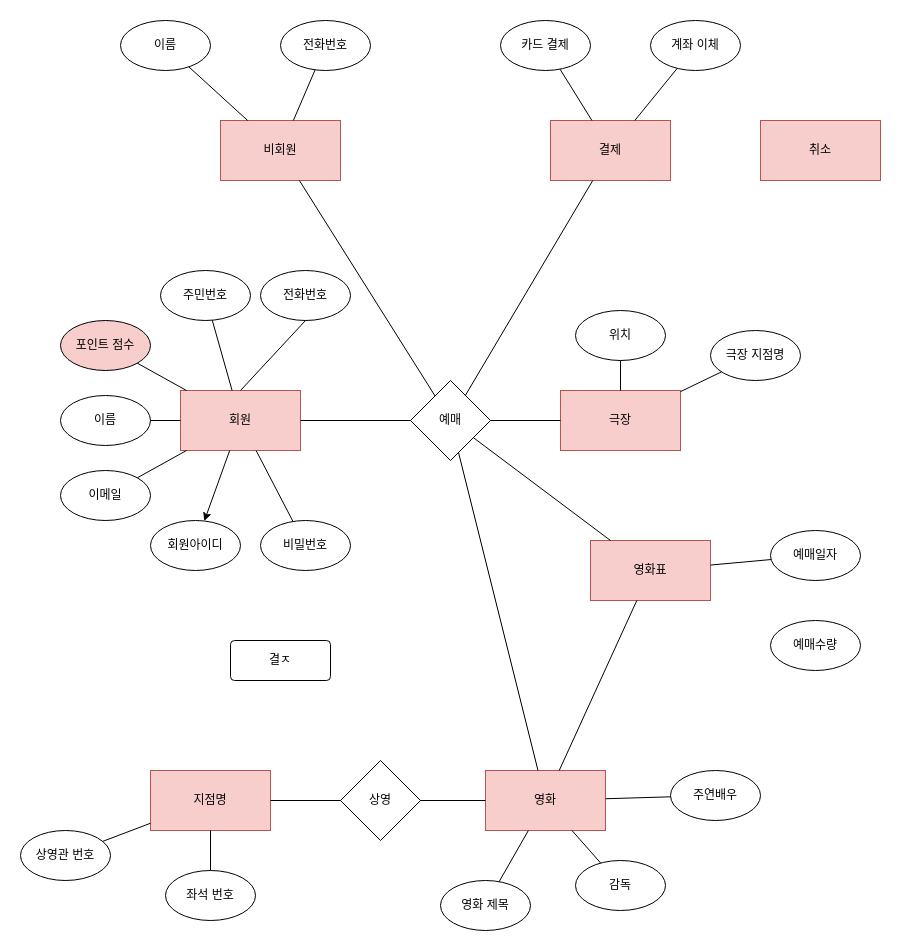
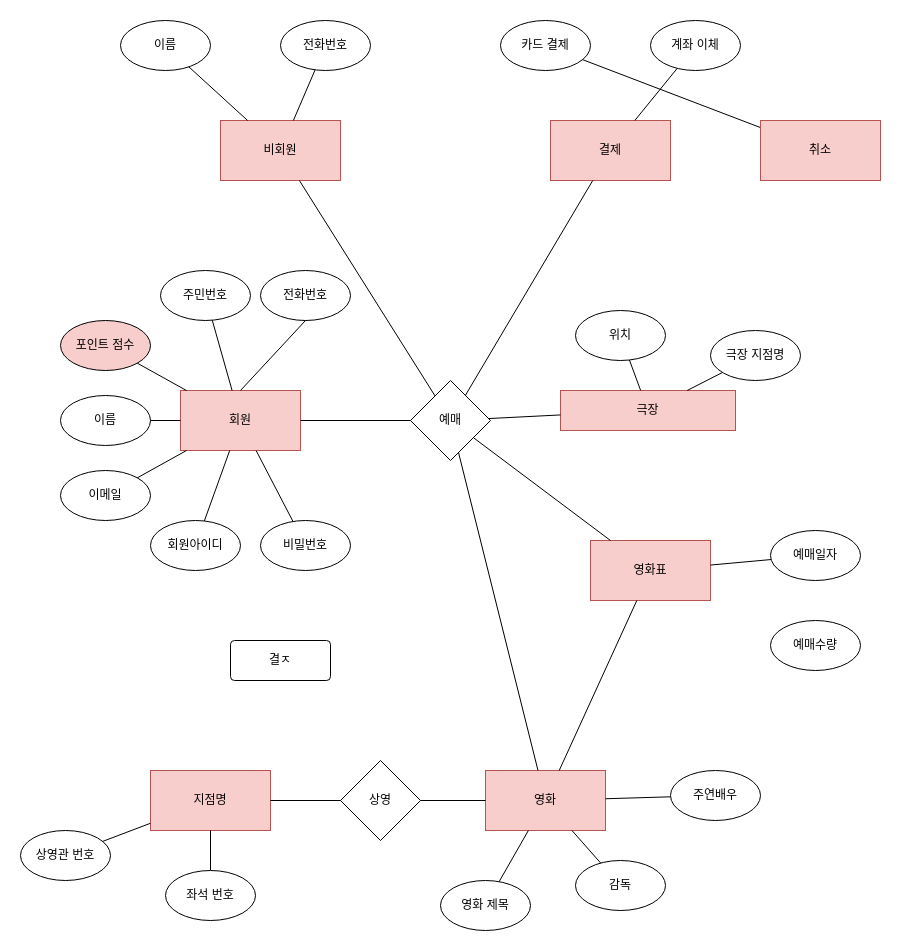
- <mxCell id="57" value="" style="endArrow=none;html=1;rounded=0;" edge="1" parent="1" source="55" target="54"><mxGeometry relative="1" as="geometry"><mxPoint x="360" y="270" as="sourcePoint" /><mxPoint x="520" y="270" as="targetPoint" /></mxGeometry></mxCell>
+ <mxCell id="57" value="" style="endArrow=none;html=1;rounded=0;" edge="1" parent="1" source="55" target="60"><mxGeometry relative="1" as="geometry"><mxPoint x="360" y="270" as="sourcePoint" /><mxPoint x="520" y="270" as="targetPoint" /></mxGeometry></mxCell>
- <mxCell id="3" value="극장" style="rounded=0;whiteSpace=wrap;html=1;fillColor=#f8cecc;strokeColor=#b85450;" vertex="1" parent="1"><mxGeometry x="560" y="390" width="120" height="60" as="geometry" /></mxCell>
+ <mxCell id="3" value="극장" style="rounded=0;whiteSpace=wrap;html=1;fillColor=#f8cecc;strokeColor=#b85450;" vertex="1" parent="1"><mxGeometry x="560" y="390" width="175" height="40" as="geometry" /></mxCell>
- <mxCell id="32" value="" style="endArrow=classic;html=1;rounded=0;" edge="1" parent="1" source="2" target="17"><mxGeometry relative="1" as="geometry"><mxPoint x="196" y="460" as="sourcePoint" /><mxPoint x="146.82" y="487.322" as="targetPoint" /></mxGeometry></mxCell>
+ <mxCell id="32" value="" style="endArrow=none;html=1;rounded=0;" edge="1" parent="1" source="2" target="17"><mxGeometry relative="1" as="geometry"><mxPoint x="196" y="460" as="sourcePoint" /><mxPoint x="146.82" y="487.322" as="targetPoint" /></mxGeometry></mxCell>
